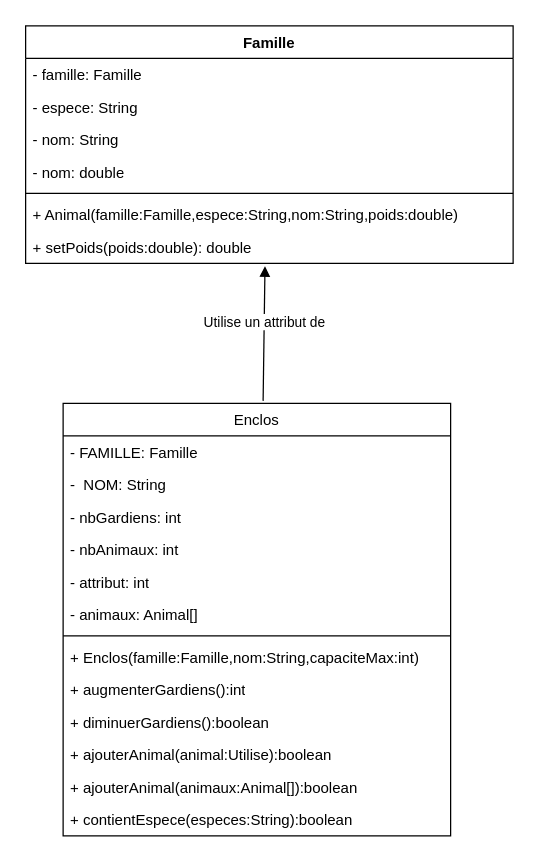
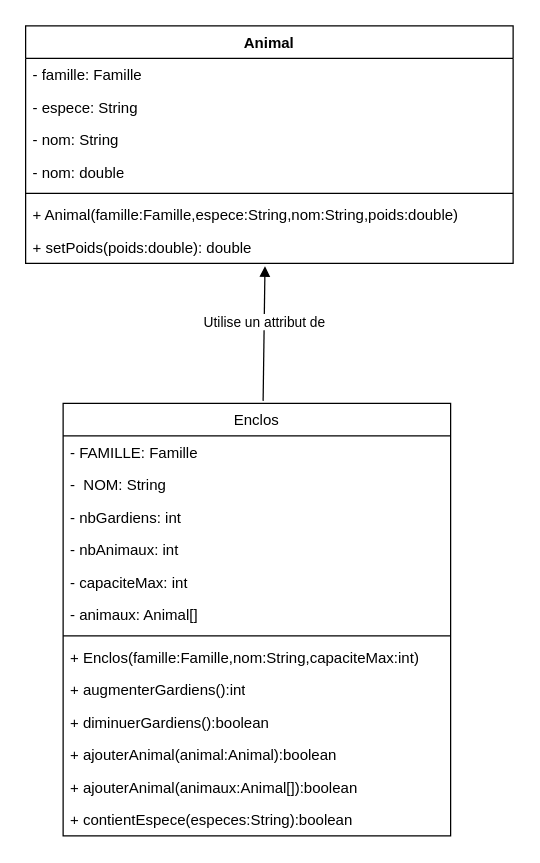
- <mxCell id="2" value="Famille" style="swimlane;fontStyle=1;align=center;verticalAlign=top;childLayout=stackLayout;horizontal=1;startSize=26;horizontalStack=0;resizeParent=1;resizeParentMax=0;resizeLast=0;collapsible=1;marginBottom=0;whiteSpace=wrap;html=1;" vertex="1" parent="1"><mxGeometry x="20" y="20" width="390" height="190" as="geometry" /></mxCell>
+ <mxCell id="2" value="Animal" style="swimlane;fontStyle=1;align=center;verticalAlign=top;childLayout=stackLayout;horizontal=1;startSize=26;horizontalStack=0;resizeParent=1;resizeParentMax=0;resizeLast=0;collapsible=1;marginBottom=0;whiteSpace=wrap;html=1;" vertex="1" parent="1"><mxGeometry x="20" y="20" width="390" height="190" as="geometry" /></mxCell>
- <mxCell id="15" value="- attribut: int" style="text;strokeColor=none;fillColor=none;align=left;verticalAlign=top;spacingLeft=4;spacingRight=4;overflow=hidden;rotatable=0;points=[[0,0.5],[1,0.5]];portConstraint=eastwest;whiteSpace=wrap;html=1;" vertex="1" parent="10"><mxGeometry y="130" width="310" height="26" as="geometry" /></mxCell>
+ <mxCell id="15" value="- capaciteMax: int" style="text;strokeColor=none;fillColor=none;align=left;verticalAlign=top;spacingLeft=4;spacingRight=4;overflow=hidden;rotatable=0;points=[[0,0.5],[1,0.5]];portConstraint=eastwest;whiteSpace=wrap;html=1;" vertex="1" parent="10"><mxGeometry y="130" width="310" height="26" as="geometry" /></mxCell>
- <mxCell id="21" value="+ ajouterAnimal(animal:Utilise):boolean" style="text;strokeColor=none;fillColor=none;align=left;verticalAlign=top;spacingLeft=4;spacingRight=4;overflow=hidden;rotatable=0;points=[[0,0.5],[1,0.5]];portConstraint=eastwest;whiteSpace=wrap;html=1;" vertex="1" parent="10"><mxGeometry y="268" width="310" height="26" as="geometry" /></mxCell>
+ <mxCell id="21" value="+ ajouterAnimal(animal:Animal):boolean" style="text;strokeColor=none;fillColor=none;align=left;verticalAlign=top;spacingLeft=4;spacingRight=4;overflow=hidden;rotatable=0;points=[[0,0.5],[1,0.5]];portConstraint=eastwest;whiteSpace=wrap;html=1;" vertex="1" parent="10"><mxGeometry y="268" width="310" height="26" as="geometry" /></mxCell>
